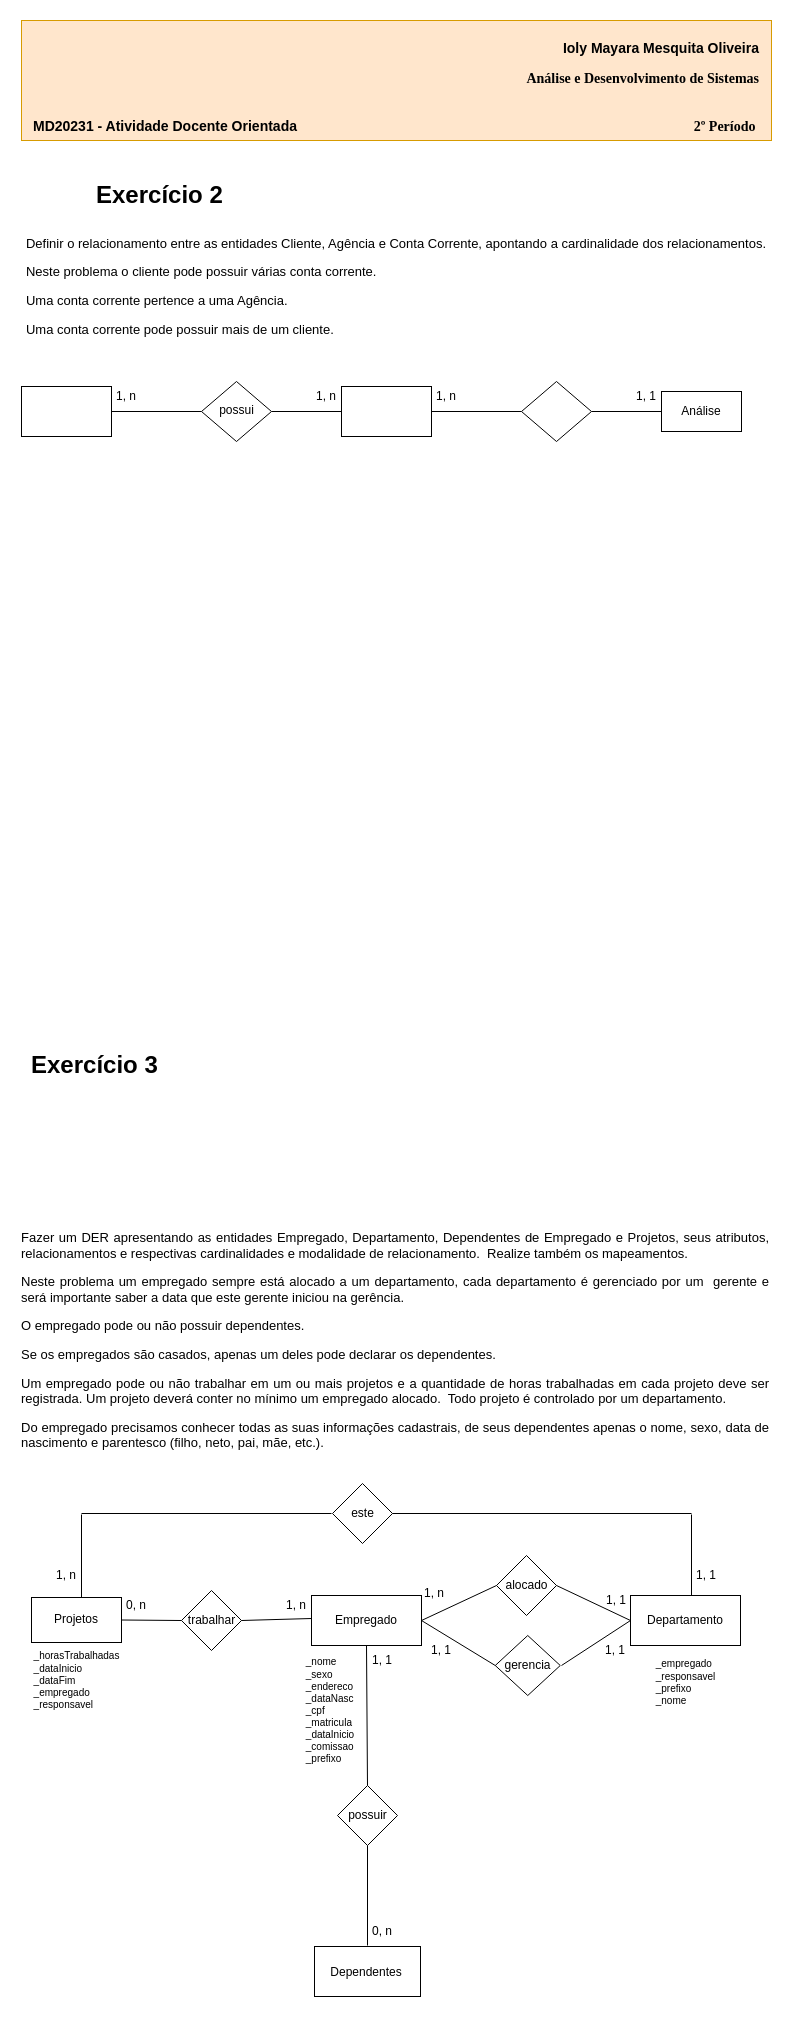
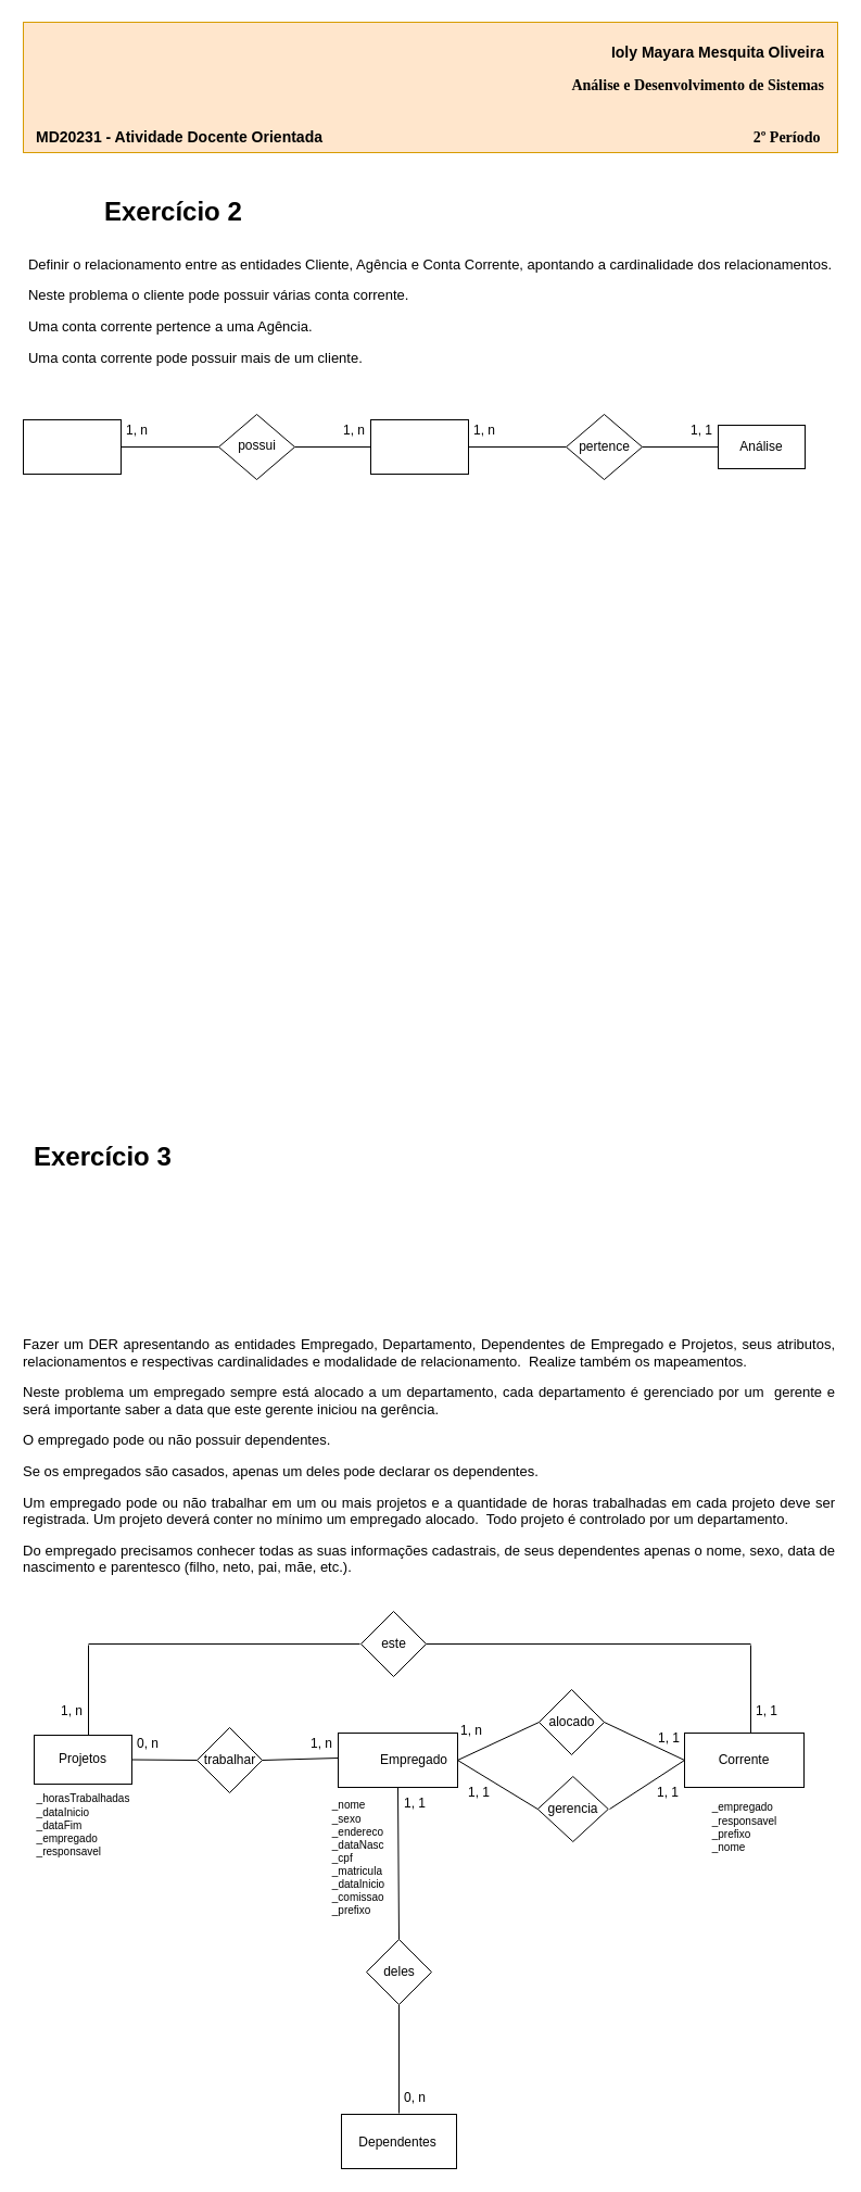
+ <mxCell id="16" value="pertence" style="text;html=1;strokeColor=none;fillColor=none;align=center;verticalAlign=middle;whiteSpace=wrap;rounded=0;" parent="14" vertex="1"><mxGeometry x="8.75" y="18.75" width="52.5" height="22.5" as="geometry" /></mxCell>
- <mxCell id="37" value="Empregado" style="text;html=1;strokeColor=none;fillColor=none;align=center;verticalAlign=middle;whiteSpace=wrap;rounded=0;" parent="35" vertex="1"><mxGeometry x="25" y="10" width="60" height="30" as="geometry" /></mxCell>
+ <mxCell id="37" value="Empregado" style="text;html=1;strokeColor=none;fillColor=none;align=center;verticalAlign=middle;whiteSpace=wrap;rounded=0;" parent="35" vertex="1"><mxGeometry x="40" y="10" width="60" height="30" as="geometry" /></mxCell>
- <mxCell id="34" value="Departamento" style="text;html=1;strokeColor=none;fillColor=none;align=center;verticalAlign=middle;whiteSpace=wrap;rounded=0;" parent="32" vertex="1"><mxGeometry x="25" y="10" width="60" height="30" as="geometry" /></mxCell>
+ <mxCell id="34" value="Corrente" style="text;html=1;strokeColor=none;fillColor=none;align=center;verticalAlign=middle;whiteSpace=wrap;rounded=0;" parent="32" vertex="1"><mxGeometry x="25" y="10" width="60" height="30" as="geometry" /></mxCell>
- <mxCell id="48" value="possuir" style="text;html=1;strokeColor=none;fillColor=none;align=center;verticalAlign=middle;whiteSpace=wrap;rounded=0;" parent="46" vertex="1"><mxGeometry x="7.5" y="18.75" width="45" height="22.5" as="geometry" /></mxCell>
+ <mxCell id="48" value="deles" style="text;html=1;strokeColor=none;fillColor=none;align=center;verticalAlign=middle;whiteSpace=wrap;rounded=0;" parent="46" vertex="1"><mxGeometry x="7.5" y="18.75" width="45" height="22.5" as="geometry" /></mxCell>
